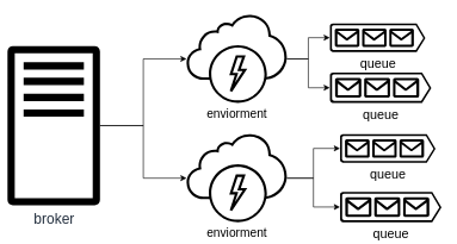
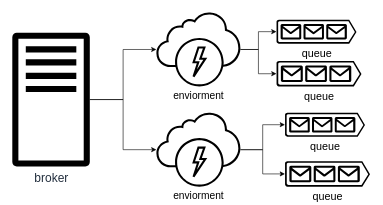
- <mxCell id="4" value="&lt;font style=&quot;font-size: 20px;&quot;&gt;broker&lt;/font&gt;" style="sketch=0;outlineConnect=0;fontColor=#232F3E;gradientColor=none;fillColor=#000000;strokeColor=none;dashed=0;verticalLabelPosition=bottom;verticalAlign=top;align=center;html=1;fontSize=12;fontStyle=0;aspect=fixed;pointerEvents=1;shape=mxgraph.aws4.traditional_server;" vertex="1" parent="1"><mxGeometry x="10" y="63.25" width="129.09" height="223.75" as="geometry" /></mxCell>
+ <mxCell id="4" value="&lt;font style=&quot;font-size: 20px;&quot;&gt;broker&lt;/font&gt;" style="sketch=0;outlineConnect=0;fontColor=#232F3E;gradientColor=none;fillColor=#000000;strokeColor=none;dashed=0;verticalLabelPosition=bottom;verticalAlign=top;align=center;html=1;fontSize=12;fontStyle=0;aspect=fixed;pointerEvents=1;shape=mxgraph.aws4.traditional_server;" vertex="1" parent="1"><mxGeometry x="20" y="53.25" width="129.09" height="223.75" as="geometry" /></mxCell>
